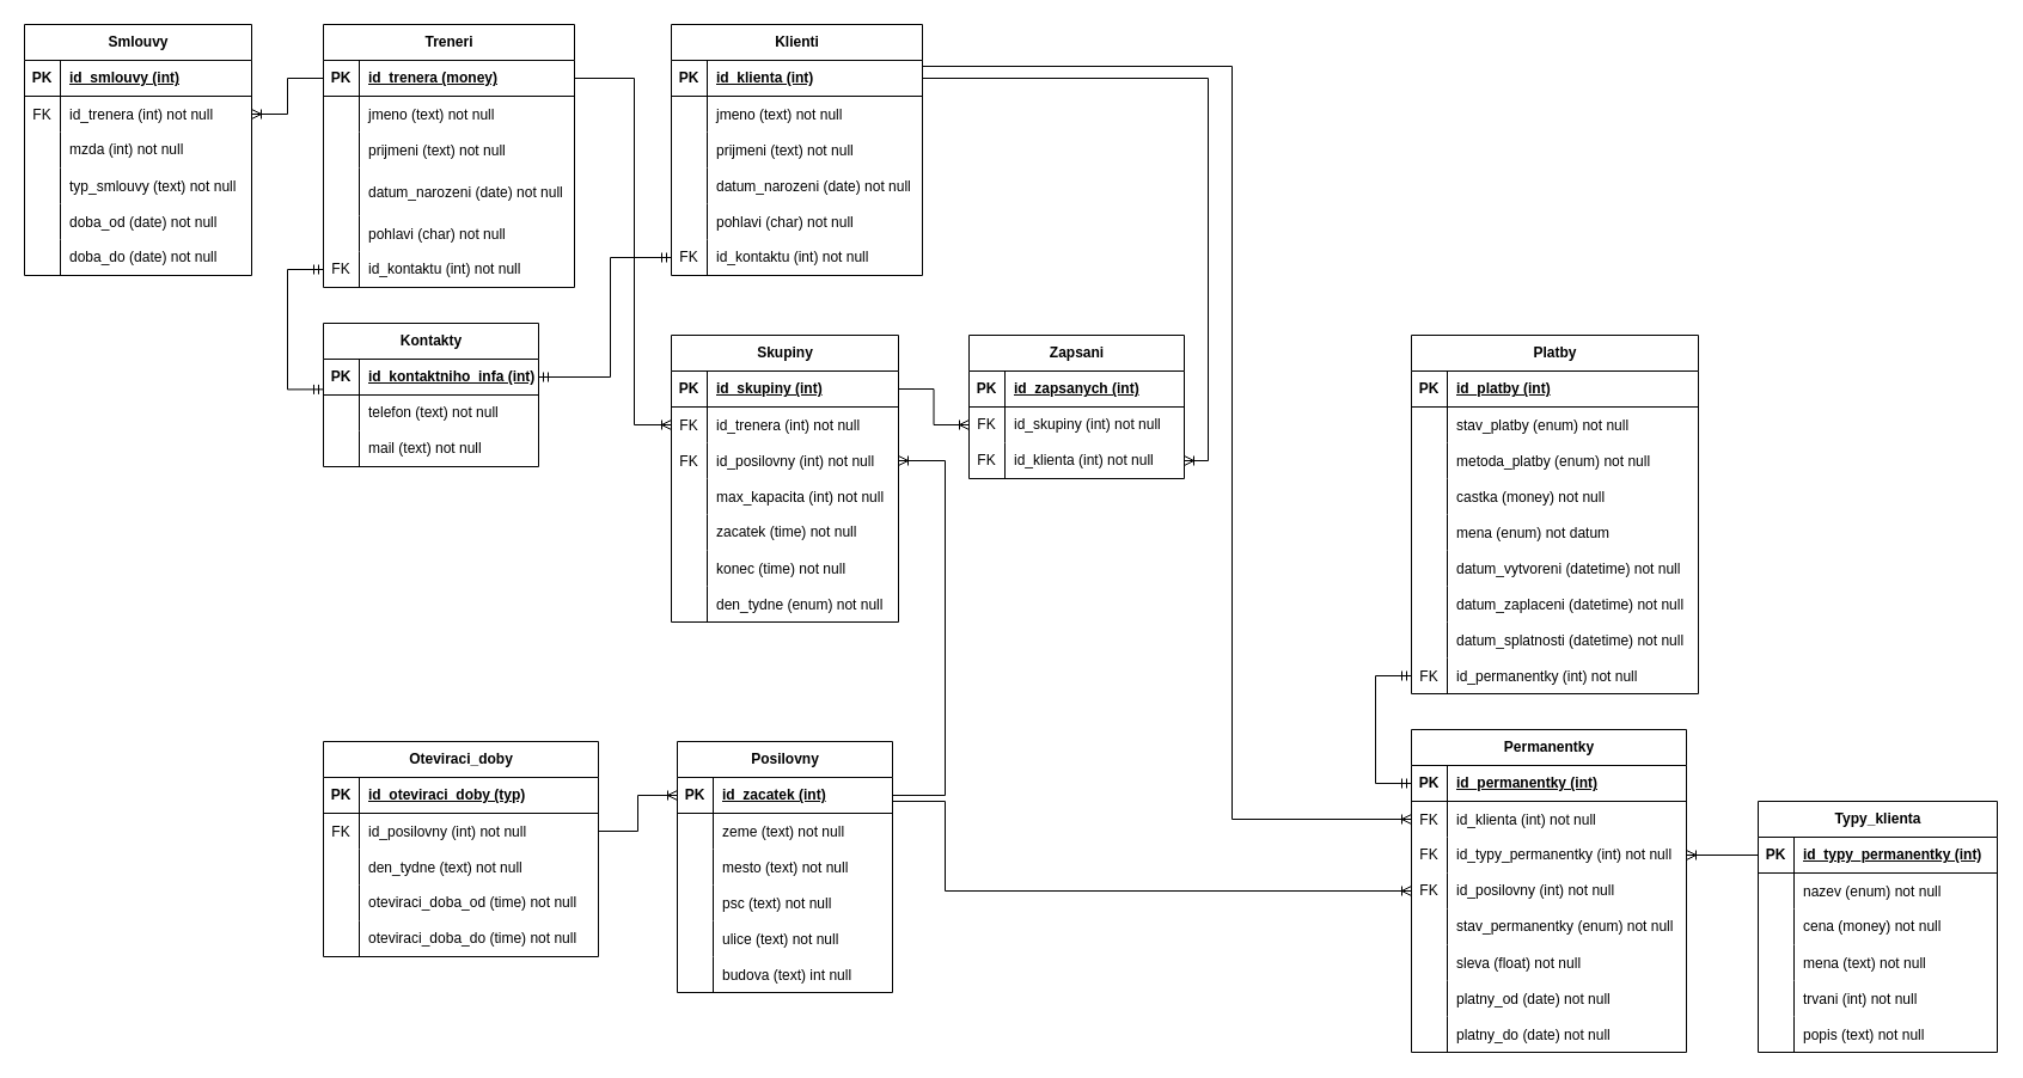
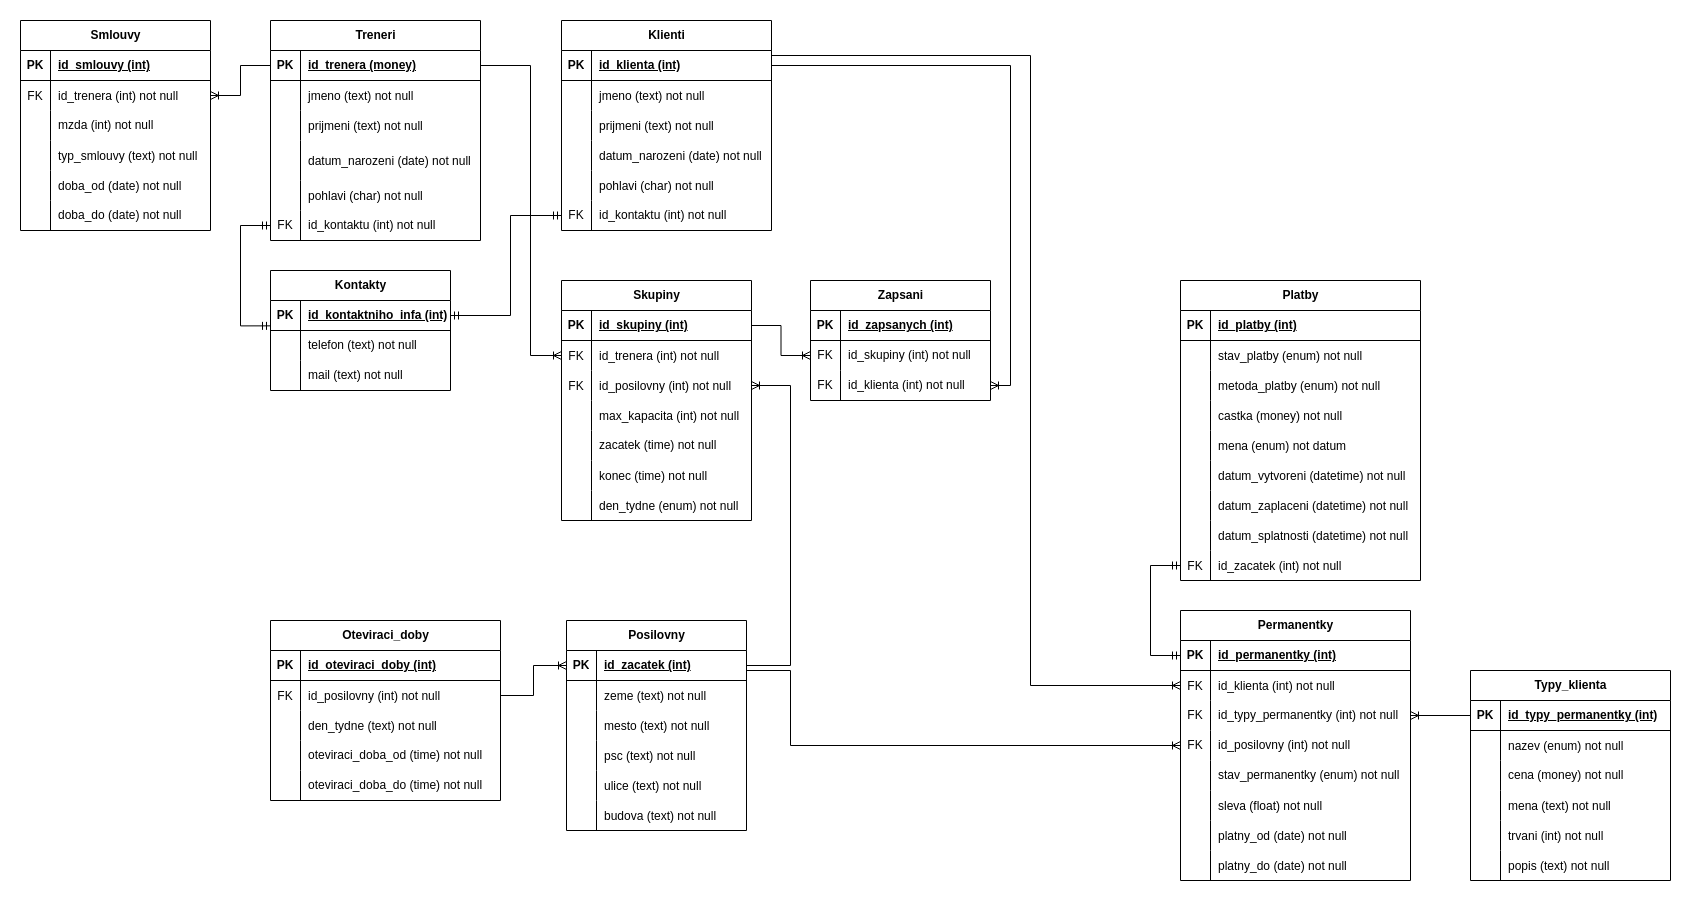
- <mxCell id="181" value="id_permanentky (int) not null" style="shape=partialRectangle;connectable=0;fillColor=none;top=0;left=0;bottom=0;right=0;align=left;spacingLeft=6;overflow=hidden;" parent="179" vertex="1"><mxGeometry x="30" width="210" height="30" as="geometry"><mxRectangle width="210" height="30" as="alternateBounds" /></mxGeometry></mxCell>
+ <mxCell id="181" value="id_zacatek (int) not null" style="shape=partialRectangle;connectable=0;fillColor=none;top=0;left=0;bottom=0;right=0;align=left;spacingLeft=6;overflow=hidden;" parent="179" vertex="1"><mxGeometry x="30" width="210" height="30" as="geometry"><mxRectangle width="210" height="30" as="alternateBounds" /></mxGeometry></mxCell>
- <mxCell id="141" value="id_oteviraci_doby (typ)" style="shape=partialRectangle;connectable=0;fillColor=none;top=0;left=0;bottom=0;right=0;align=left;spacingLeft=6;fontStyle=5;overflow=hidden;whiteSpace=wrap;html=1;" parent="139" vertex="1"><mxGeometry x="30" width="200" height="30" as="geometry"><mxRectangle width="200" height="30" as="alternateBounds" /></mxGeometry></mxCell>
+ <mxCell id="141" value="id_oteviraci_doby (int)" style="shape=partialRectangle;connectable=0;fillColor=none;top=0;left=0;bottom=0;right=0;align=left;spacingLeft=6;fontStyle=5;overflow=hidden;whiteSpace=wrap;html=1;" parent="139" vertex="1"><mxGeometry x="30" width="200" height="30" as="geometry"><mxRectangle width="200" height="30" as="alternateBounds" /></mxGeometry></mxCell>
- <mxCell id="64" value="budova (text) int null" style="shape=partialRectangle;connectable=0;fillColor=none;top=0;left=0;bottom=0;right=0;align=left;spacingLeft=6;overflow=hidden;" vertex="1" parent="62"><mxGeometry x="30" width="150" height="30" as="geometry"><mxRectangle width="150" height="30" as="alternateBounds" /></mxGeometry></mxCell>
+ <mxCell id="64" value="budova (text) not null" style="shape=partialRectangle;connectable=0;fillColor=none;top=0;left=0;bottom=0;right=0;align=left;spacingLeft=6;overflow=hidden;" vertex="1" parent="62"><mxGeometry x="30" width="150" height="30" as="geometry"><mxRectangle width="150" height="30" as="alternateBounds" /></mxGeometry></mxCell>
